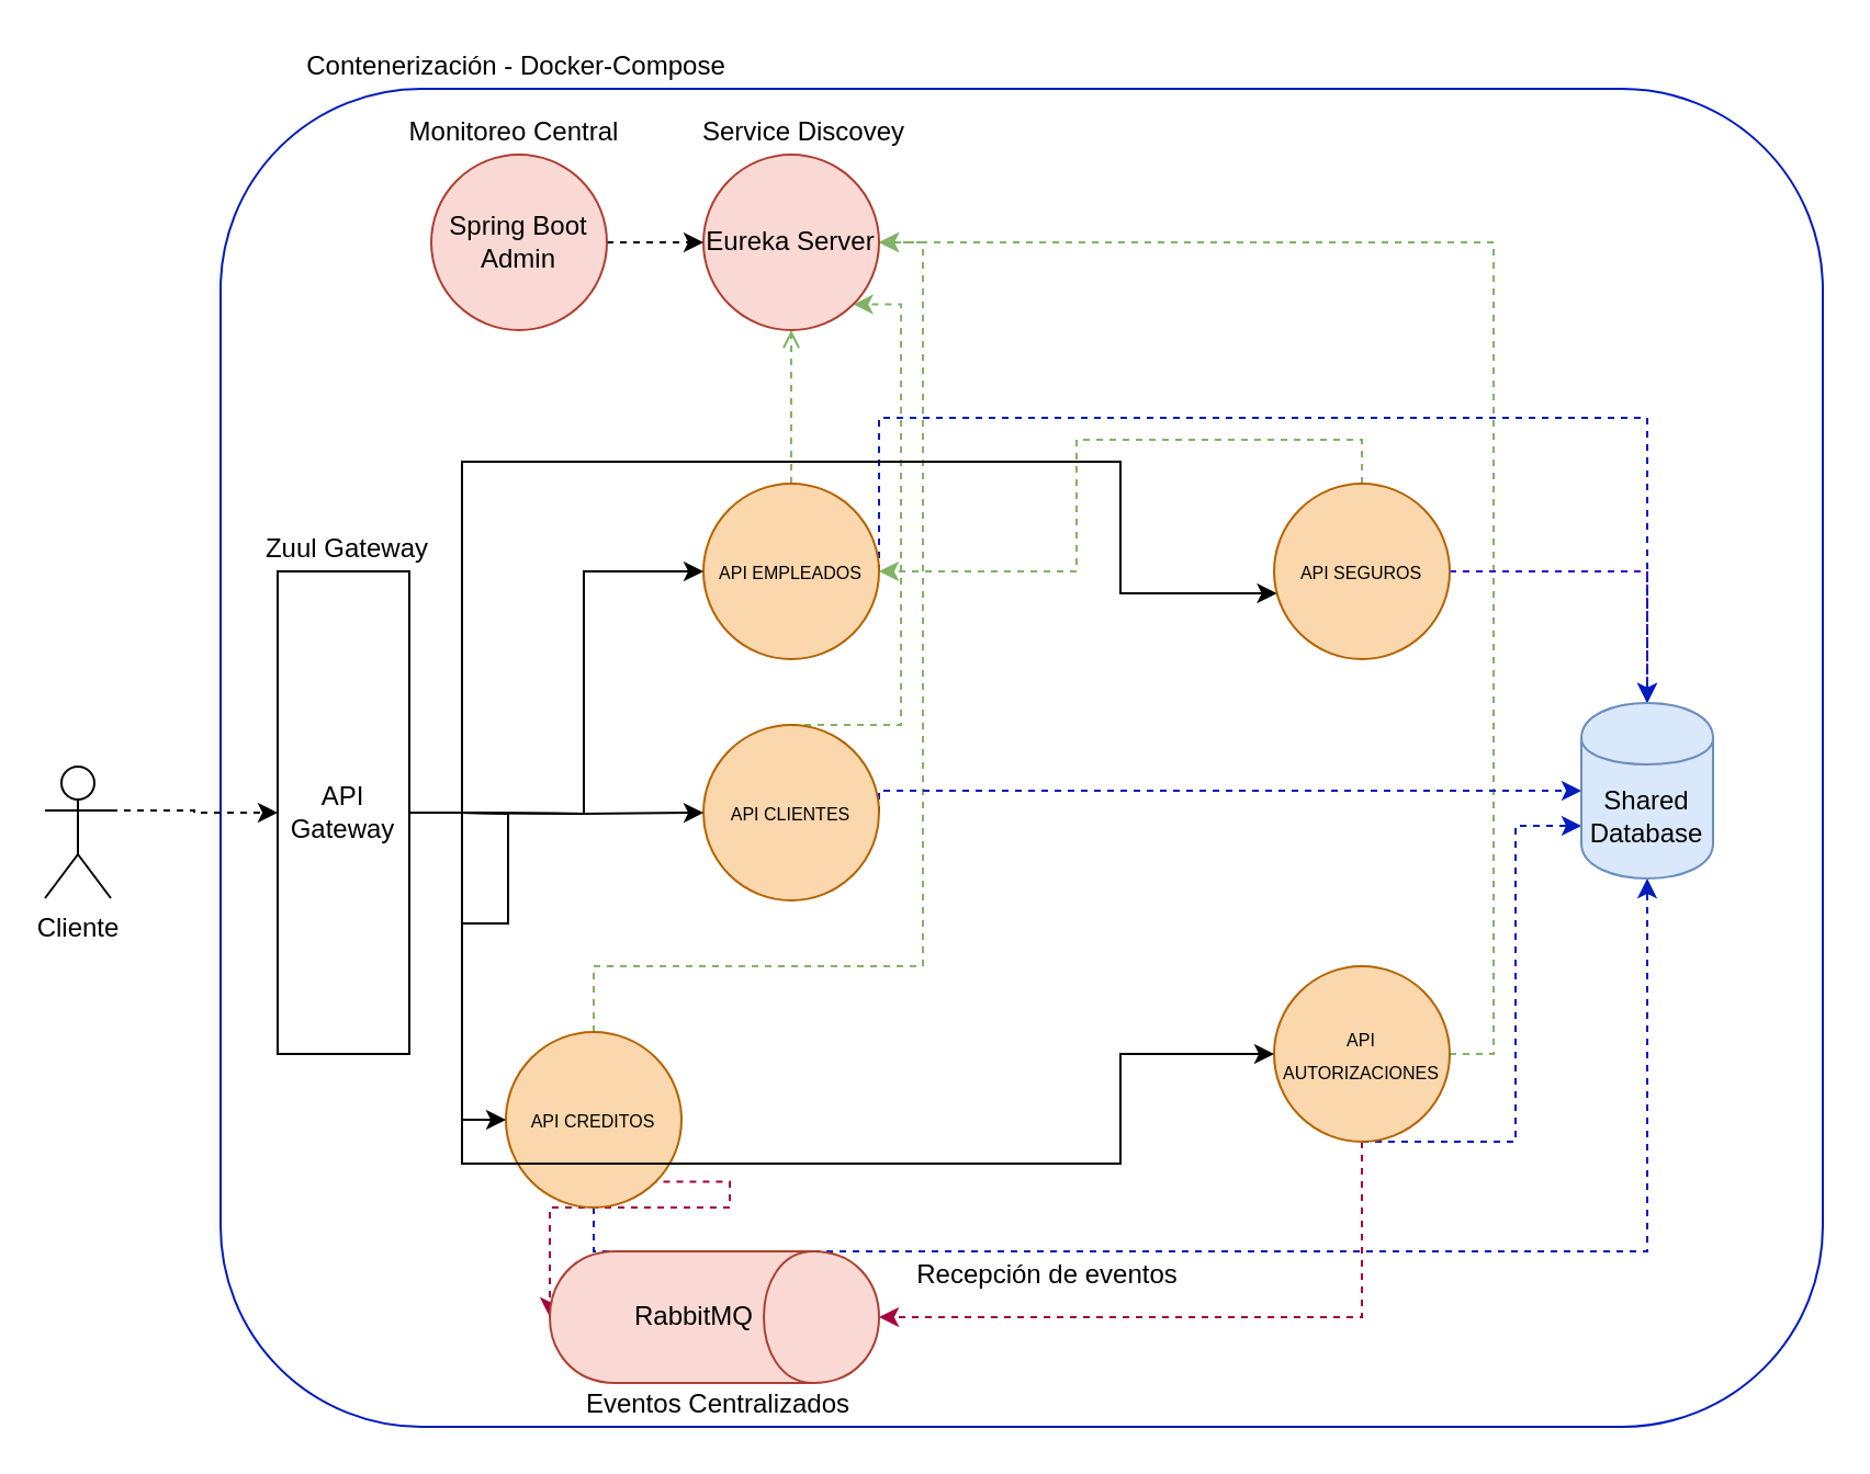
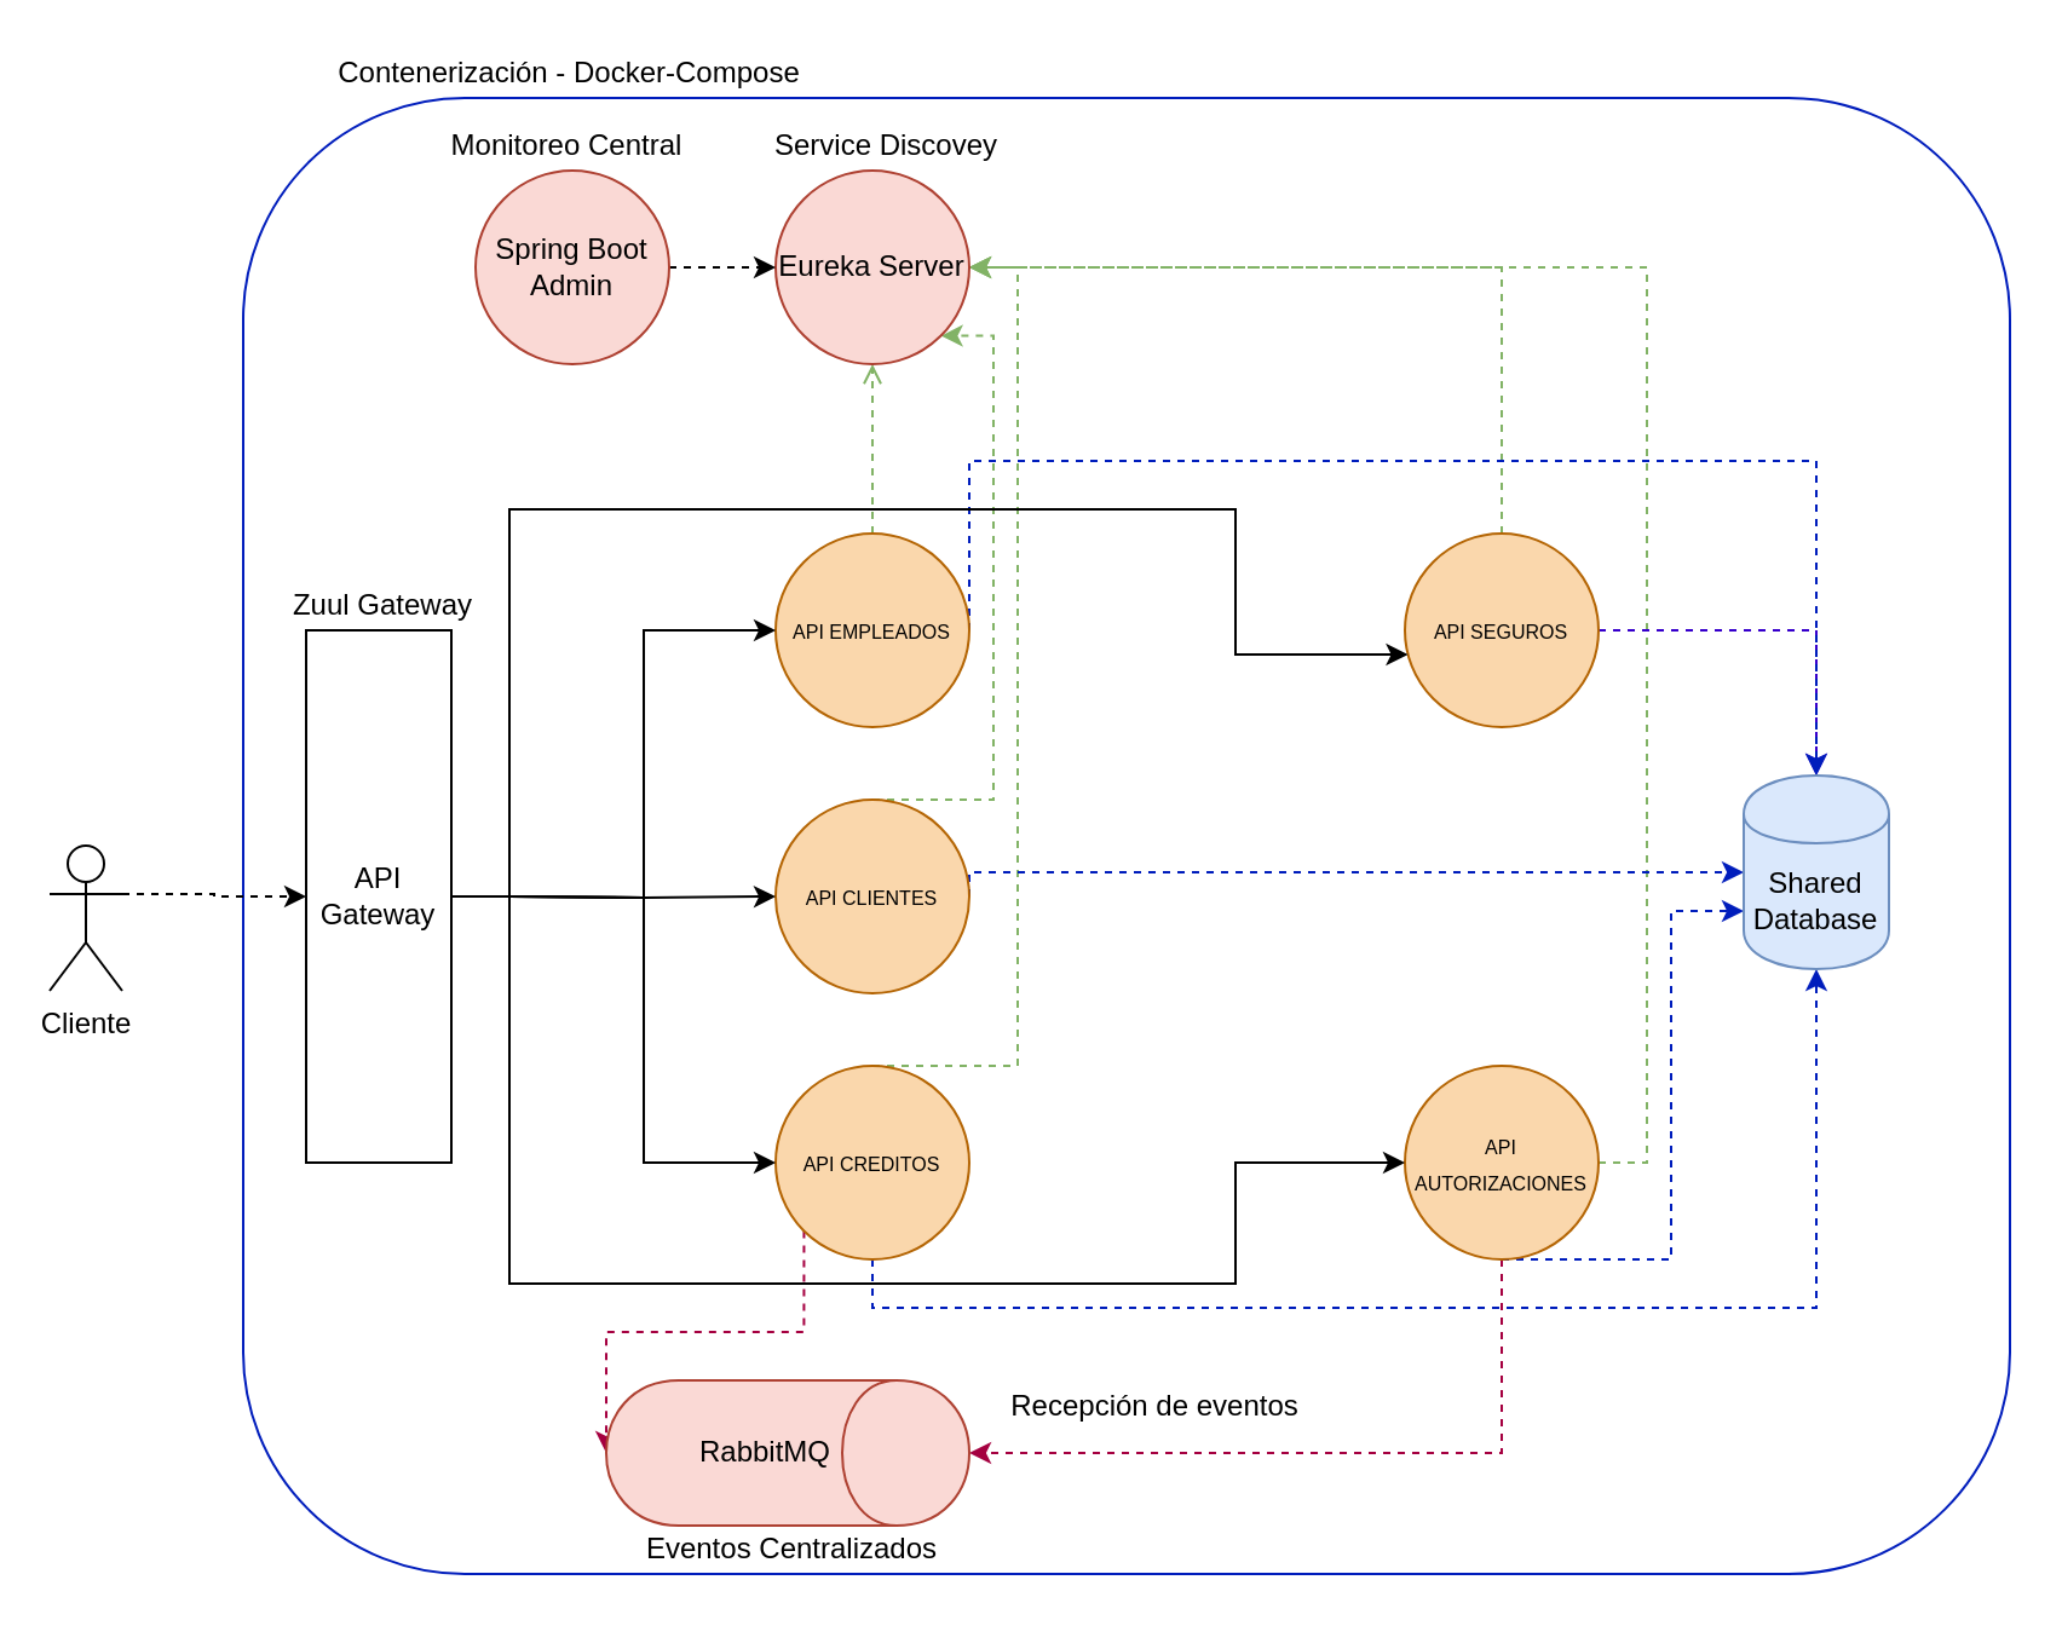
- <mxCell id="13" style="edgeStyle=orthogonalEdgeStyle;rounded=0;orthogonalLoop=1;jettySize=auto;html=1;exitX=0.5;exitY=0;exitDx=0;exitDy=0;dashed=1;fillColor=#d5e8d4;strokeColor=#82b366;" edge="1" parent="1" source="15" target="21"><mxGeometry relative="1" as="geometry" /></mxCell>
+ <mxCell id="13" style="edgeStyle=orthogonalEdgeStyle;rounded=0;orthogonalLoop=1;jettySize=auto;html=1;exitX=0.5;exitY=0;exitDx=0;exitDy=0;entryX=1;entryY=0.5;entryDx=0;entryDy=0;dashed=1;fillColor=#d5e8d4;strokeColor=#82b366;" edge="1" parent="1" source="15" target="25"><mxGeometry relative="1" as="geometry" /></mxCell>
- <mxCell id="8" value="&lt;font style=&quot;font-size: 8px&quot;&gt;API CREDITOS&lt;br&gt;&lt;/font&gt;" style="ellipse;whiteSpace=wrap;html=1;aspect=fixed;fillColor=#fad7ac;strokeColor=#b46504;" vertex="1" parent="1"><mxGeometry x="230" y="470" width="80" height="80" as="geometry" /></mxCell>
+ <mxCell id="8" value="&lt;font style=&quot;font-size: 8px&quot;&gt;API CREDITOS&lt;br&gt;&lt;/font&gt;" style="ellipse;whiteSpace=wrap;html=1;aspect=fixed;fillColor=#fad7ac;strokeColor=#b46504;" vertex="1" parent="1"><mxGeometry x="320" y="440" width="80" height="80" as="geometry" /></mxCell>
